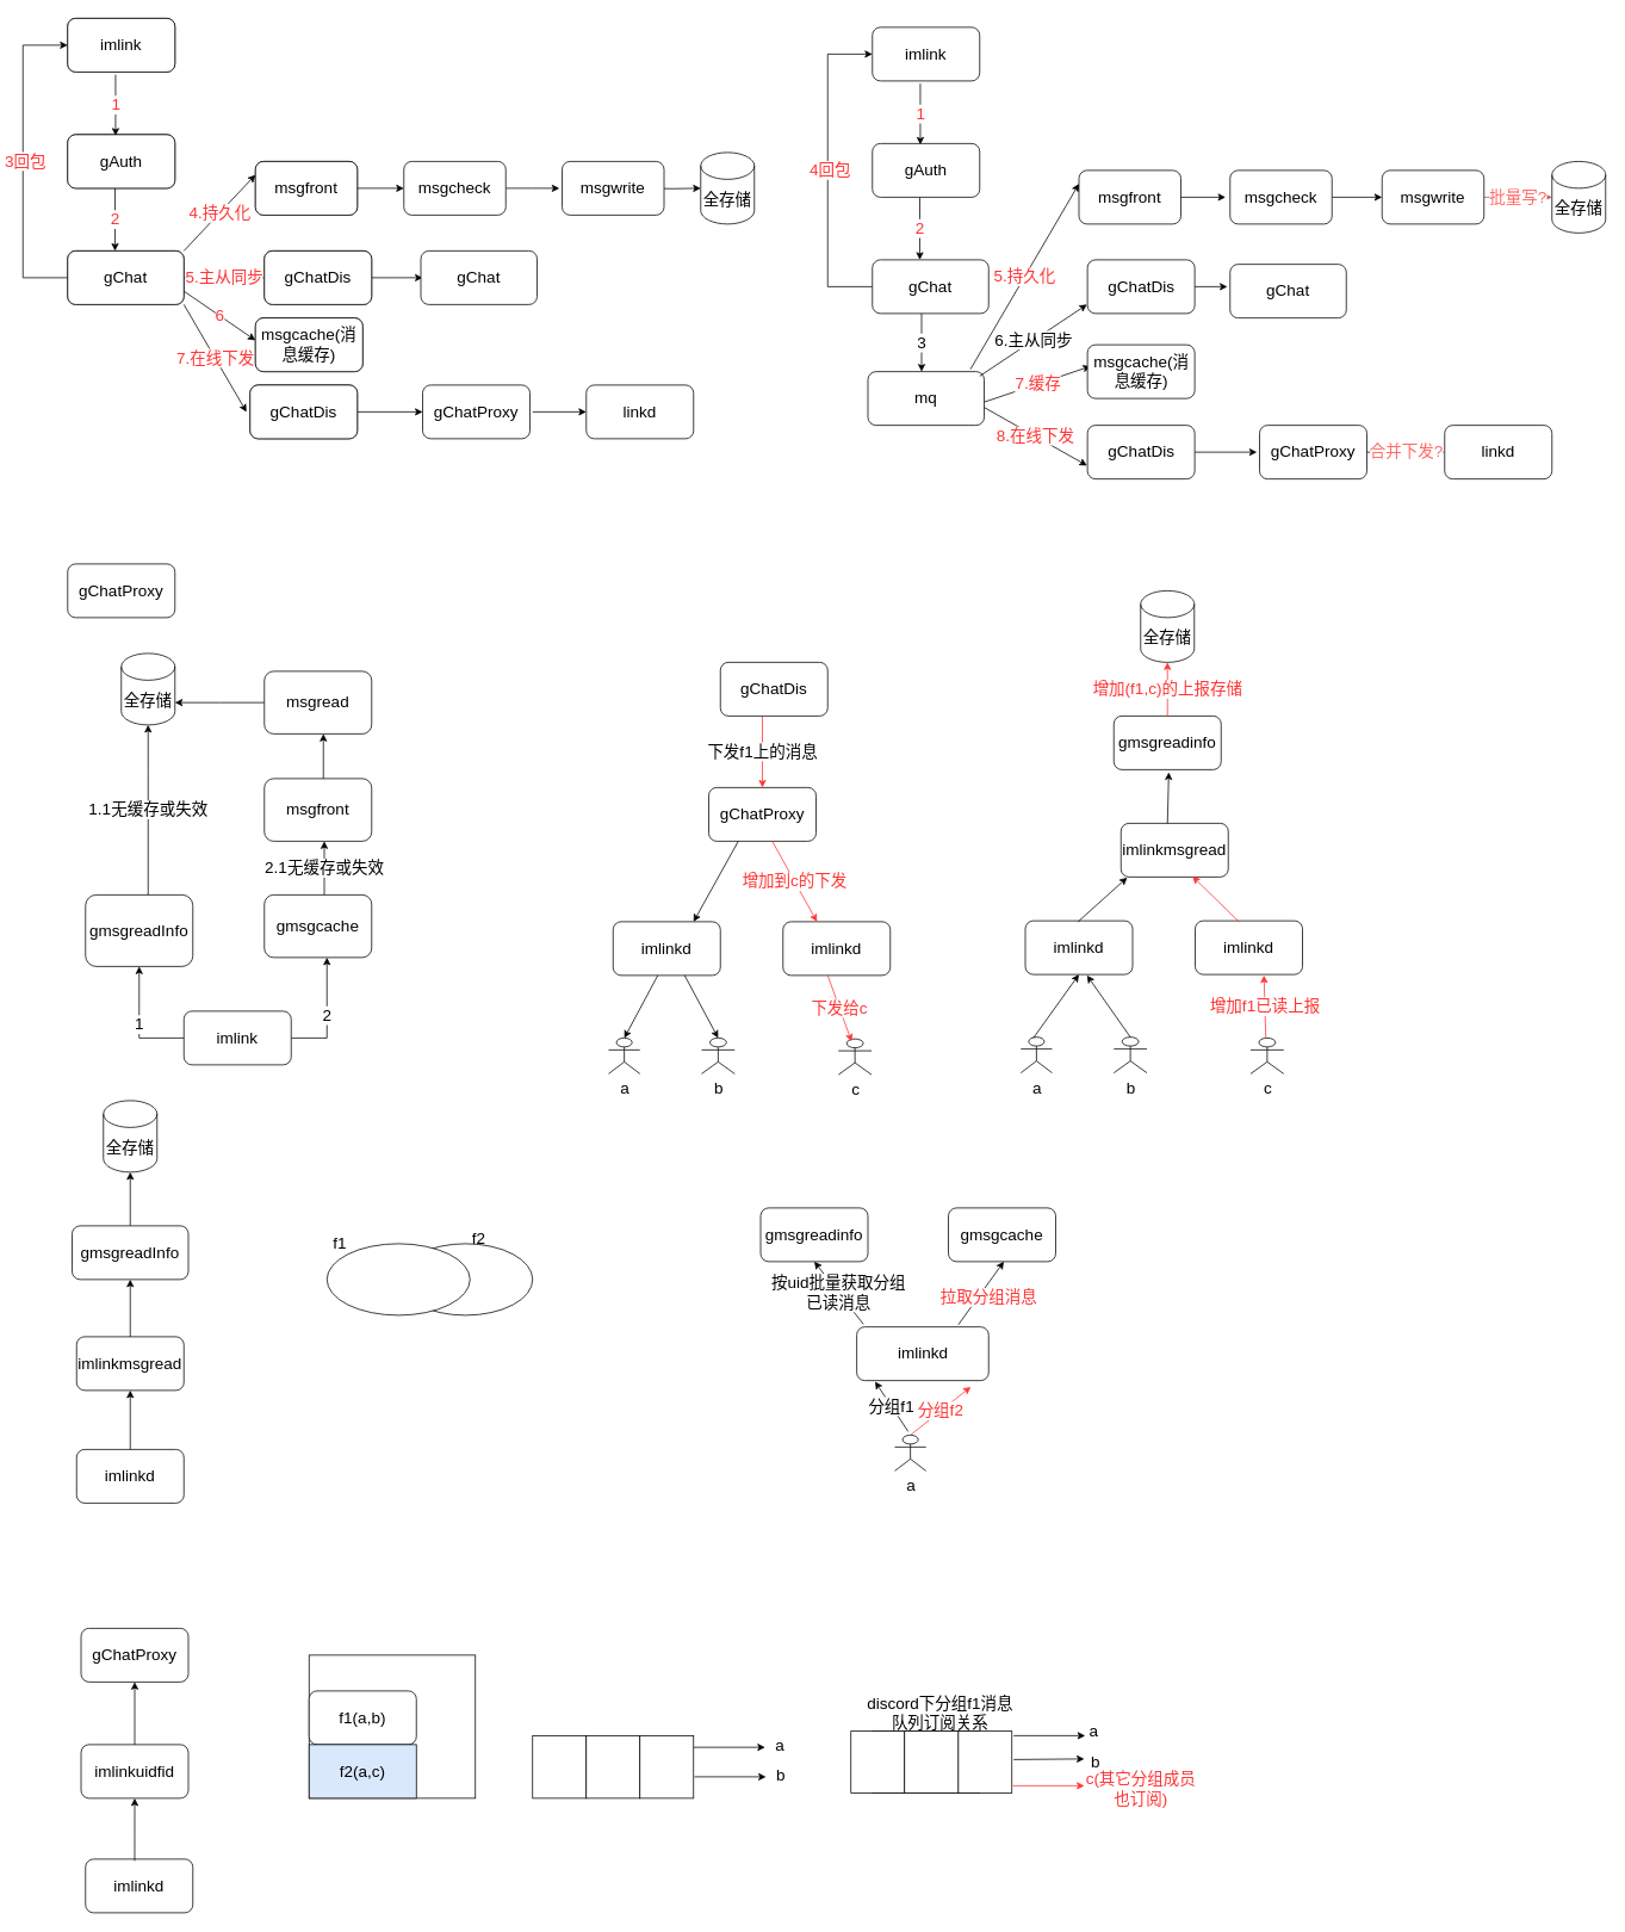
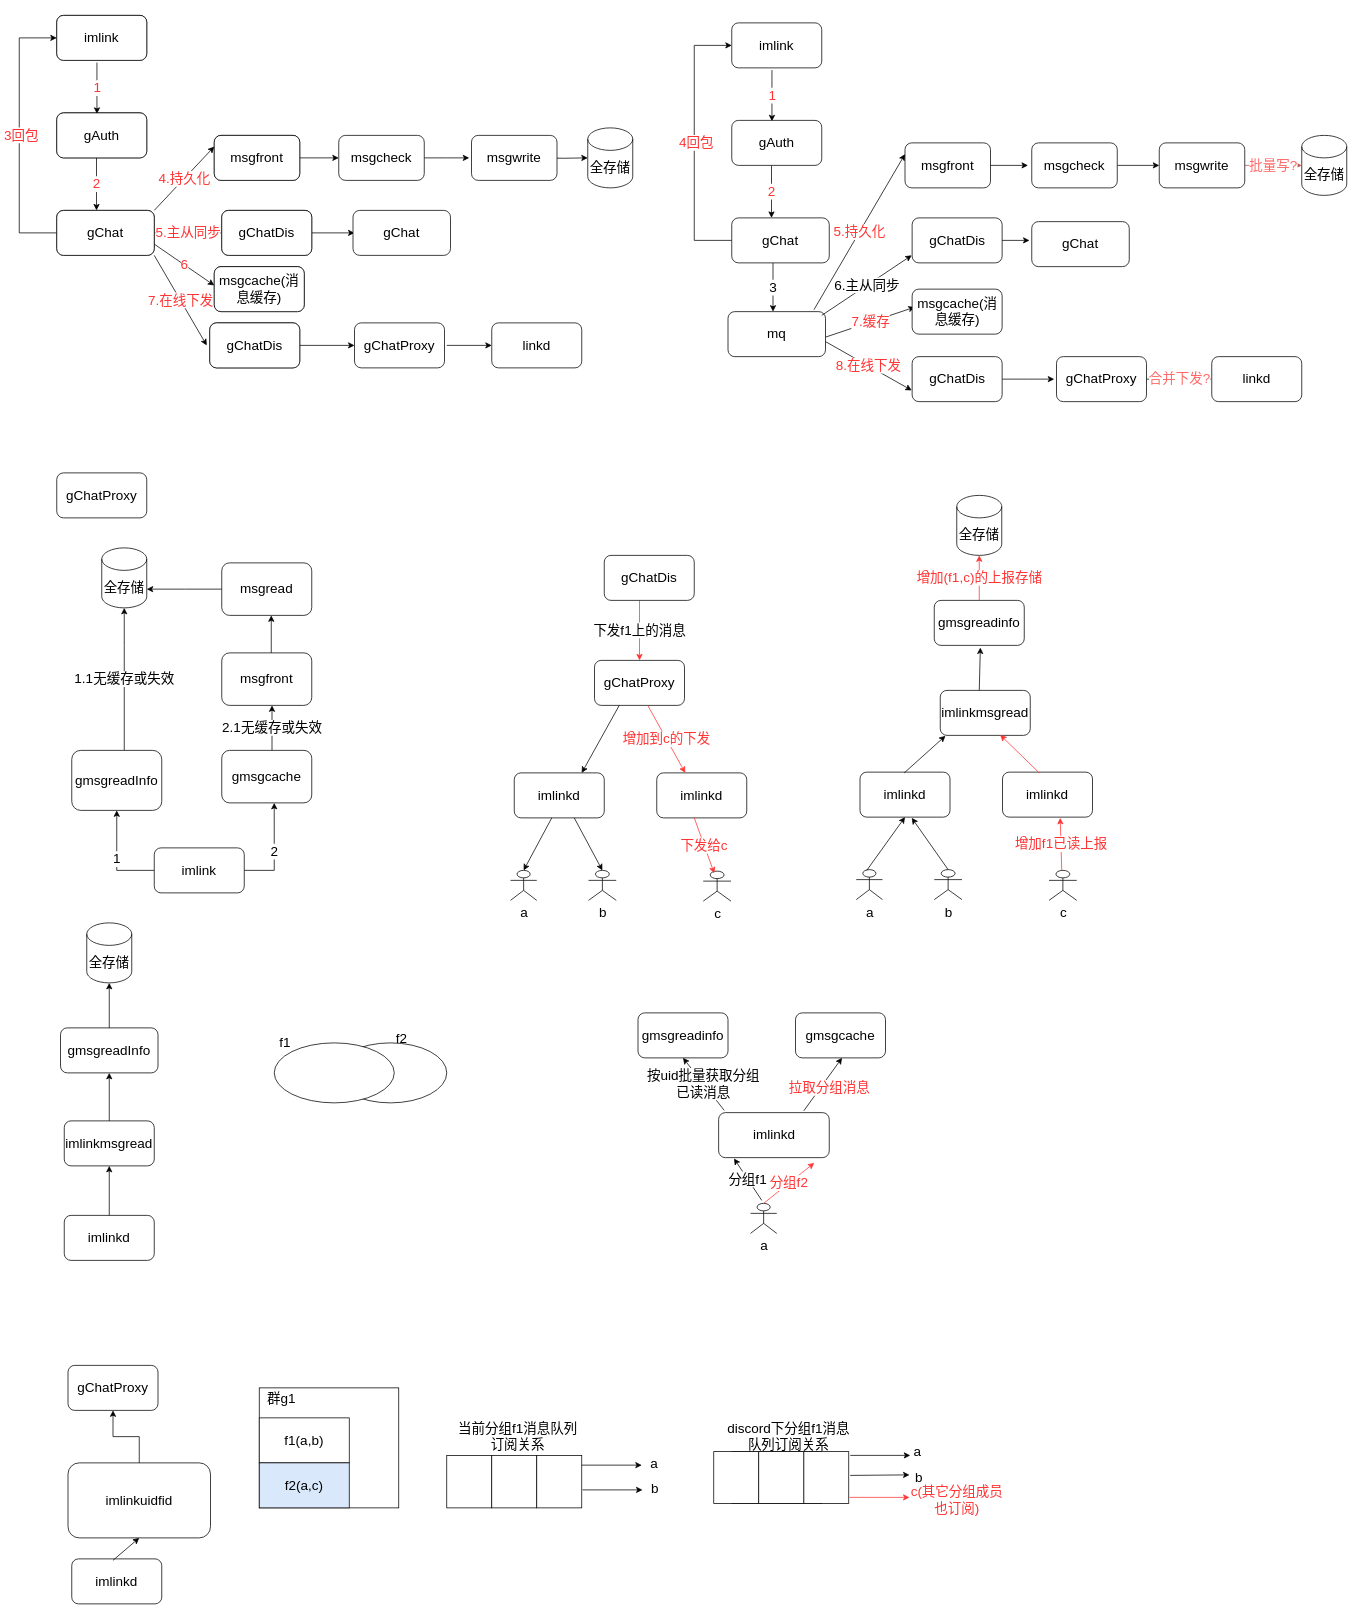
+ <mxCell id="66" value="群g1" style="text;html=1;strokeColor=none;fillColor=none;align=center;verticalAlign=middle;whiteSpace=wrap;rounded=0;fontSize=18;" vertex="1" parent="1"><mxGeometry x="340" y="1850" width="60" height="30" as="geometry" /></mxCell>
+ <mxCell id="64" value="当前分组f1消息队列 订阅关系" style="text;html=1;strokeColor=none;fillColor=none;align=center;verticalAlign=middle;whiteSpace=wrap;rounded=0;fontSize=18;" vertex="1" parent="1"><mxGeometry x="600" y="1900" width="170" height="30" as="geometry" /></mxCell>
- <mxCell id="62" value="f1(a,b)" style="whiteSpace=wrap;html=1;fontSize=18;rounded=1;" vertex="1" parent="1"><mxGeometry x="340" y="1890" width="120" height="60" as="geometry" /></mxCell>
+ <mxCell id="62" value="f1(a,b)" style="rounded=0;whiteSpace=wrap;html=1;fontSize=18;" vertex="1" parent="1"><mxGeometry x="340" y="1890" width="120" height="60" as="geometry" /></mxCell>
- <mxCell id="39" value="imlinkuidfid" style="rounded=1;whiteSpace=wrap;html=1;fontSize=18;" vertex="1" parent="1"><mxGeometry x="85" y="1950" width="120" height="60" as="geometry" /></mxCell>
+ <mxCell id="39" value="imlinkuidfid" style="rounded=1;whiteSpace=wrap;html=1;fontSize=18;" vertex="1" parent="1"><mxGeometry x="85" y="1950" width="190" height="100" as="geometry" /></mxCell>
